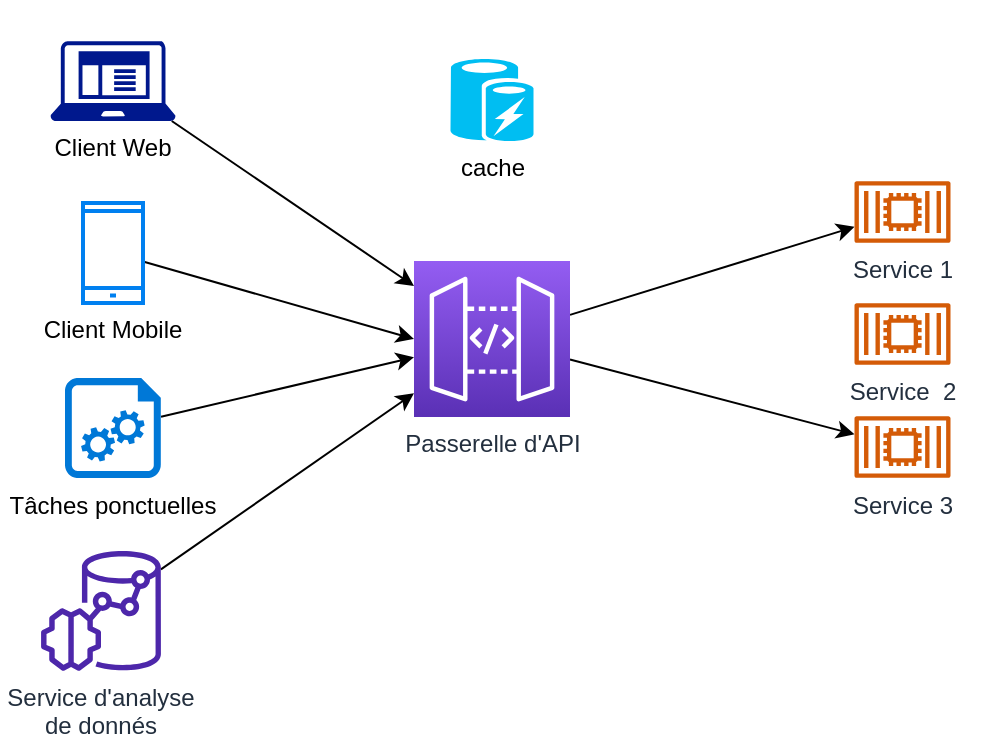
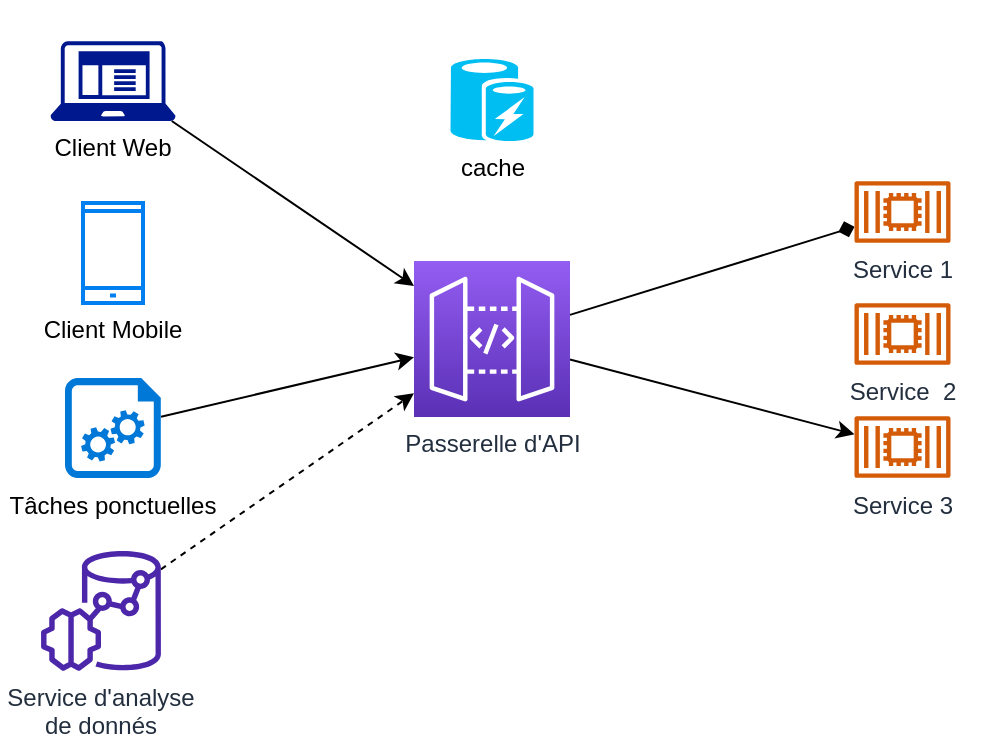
- <mxCell id="8" style="edgeStyle=none;rounded=0;orthogonalLoop=1;jettySize=auto;html=1;" edge="1" parent="1" source="10" target="12"><mxGeometry relative="1" as="geometry" /></mxCell>
+ <mxCell id="8" style="edgeStyle=none;rounded=0;orthogonalLoop=1;jettySize=auto;html=1;endArrow=diamond;" edge="1" parent="1" source="10" target="12"><mxGeometry relative="1" as="geometry" /></mxCell>
- <mxCell id="4" style="edgeStyle=none;rounded=0;orthogonalLoop=1;jettySize=auto;html=1;entryX=0;entryY=0.5;entryDx=0;entryDy=0;entryPerimeter=0;" edge="1" parent="1" source="5" target="10"><mxGeometry relative="1" as="geometry" /></mxCell>
- <mxCell id="15" style="edgeStyle=none;rounded=0;orthogonalLoop=1;jettySize=auto;html=1;" edge="1" parent="1" source="16" target="10"><mxGeometry relative="1" as="geometry" /></mxCell>
+ <mxCell id="15" style="edgeStyle=none;rounded=0;orthogonalLoop=1;jettySize=auto;html=1;dashed=1;" edge="1" parent="1" source="16" target="10"><mxGeometry relative="1" as="geometry" /></mxCell>
